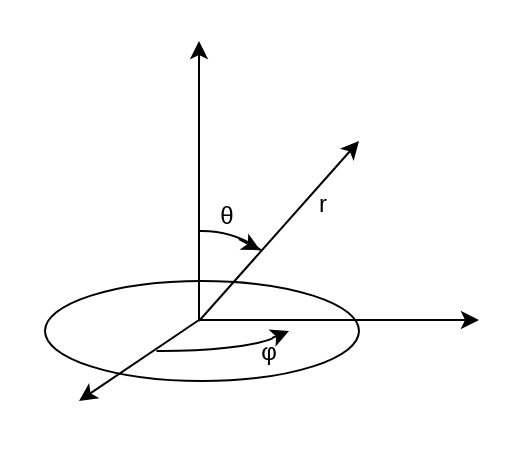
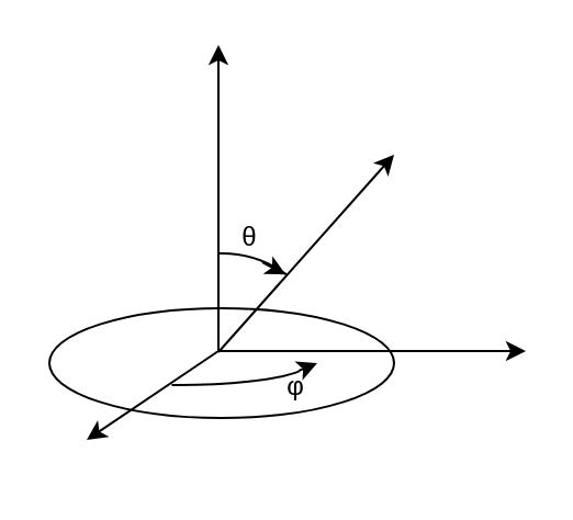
- <mxCell id="13" value="r" style="text;html=1;strokeColor=none;fillColor=none;align=center;verticalAlign=middle;whiteSpace=wrap;rounded=0;" parent="1" vertex="1"><mxGeometry x="148.5" y="92" width="25" height="20" as="geometry" /></mxCell>
